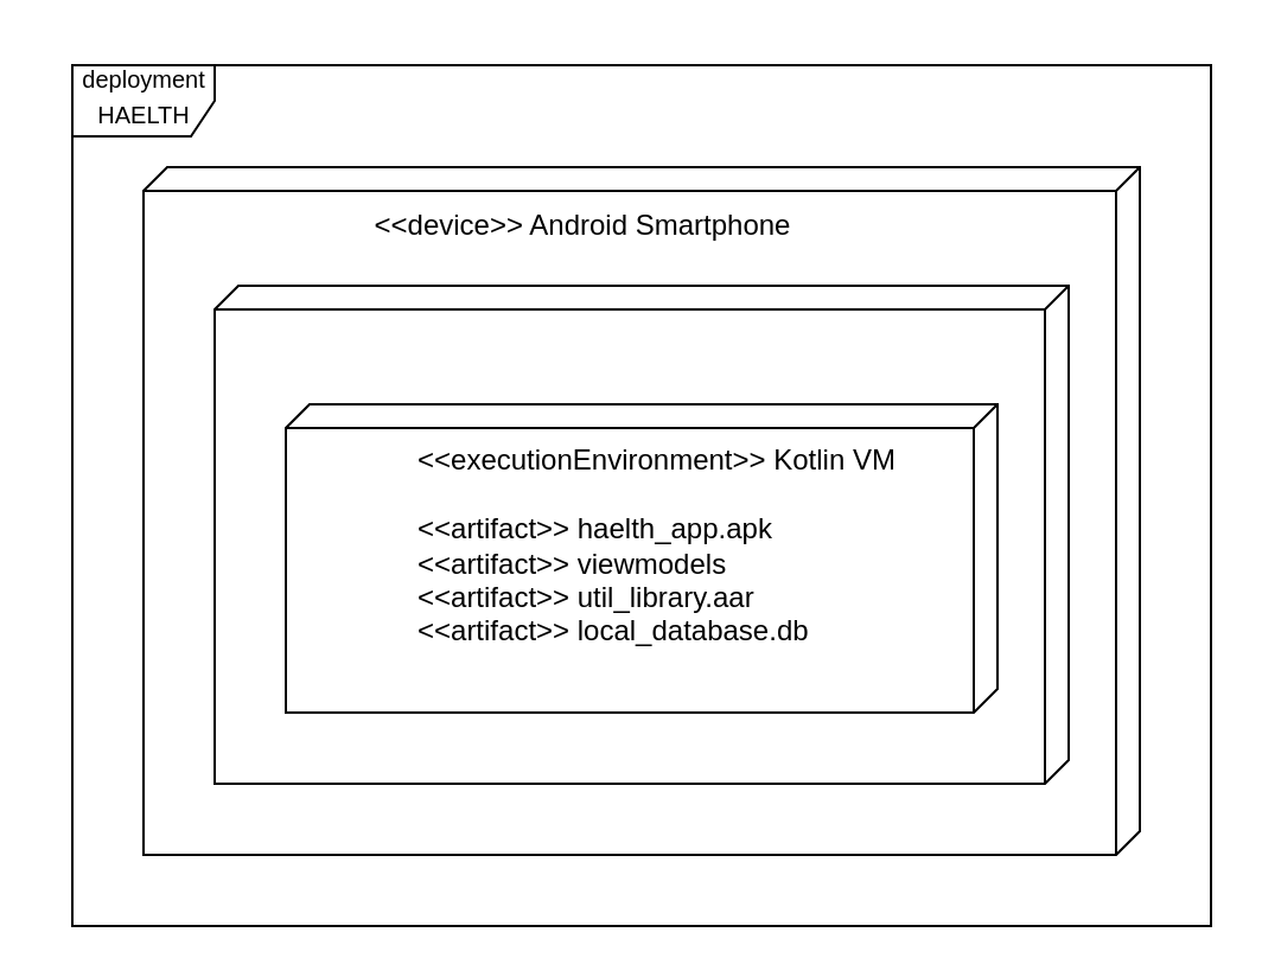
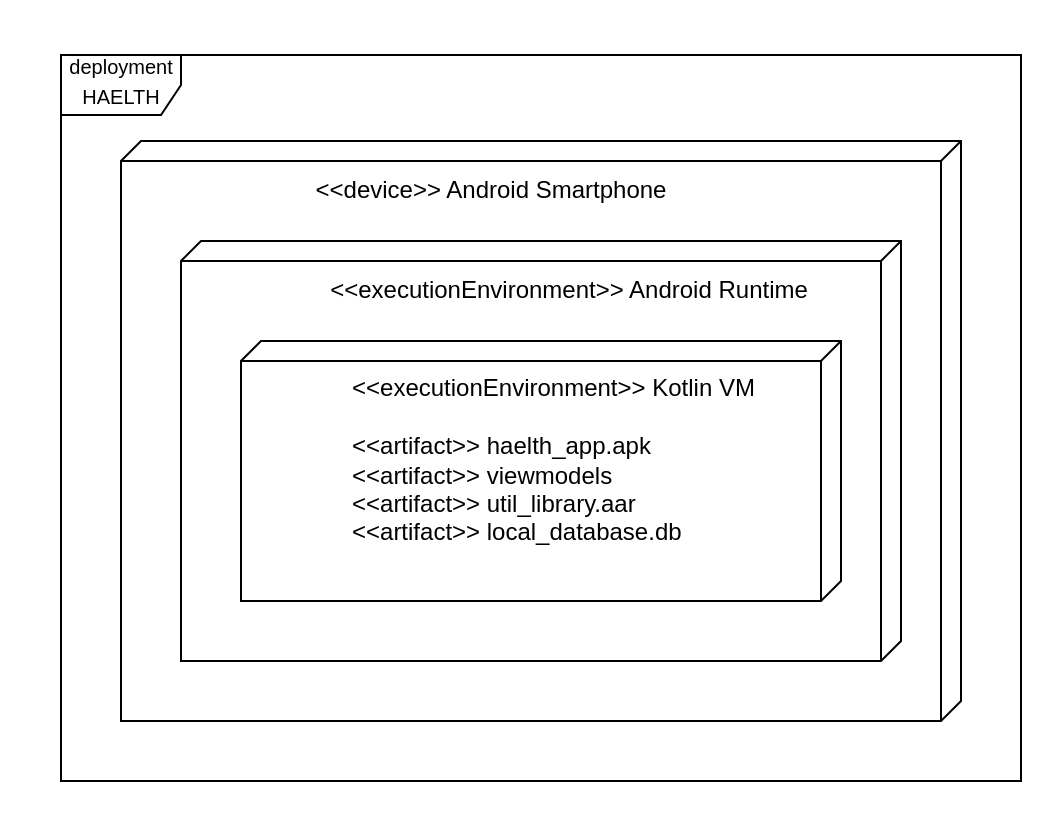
+ <mxCell id="7" value="&amp;lt;&amp;lt;executionEnvironment&amp;gt;&amp;gt; Android Runtime" style="text;html=1;align=center;verticalAlign=middle;resizable=0;points=[];autosize=1;strokeColor=none;fillColor=none;" vertex="1" parent="1"><mxGeometry x="154" y="130" width="260" height="30" as="geometry" /></mxCell>
